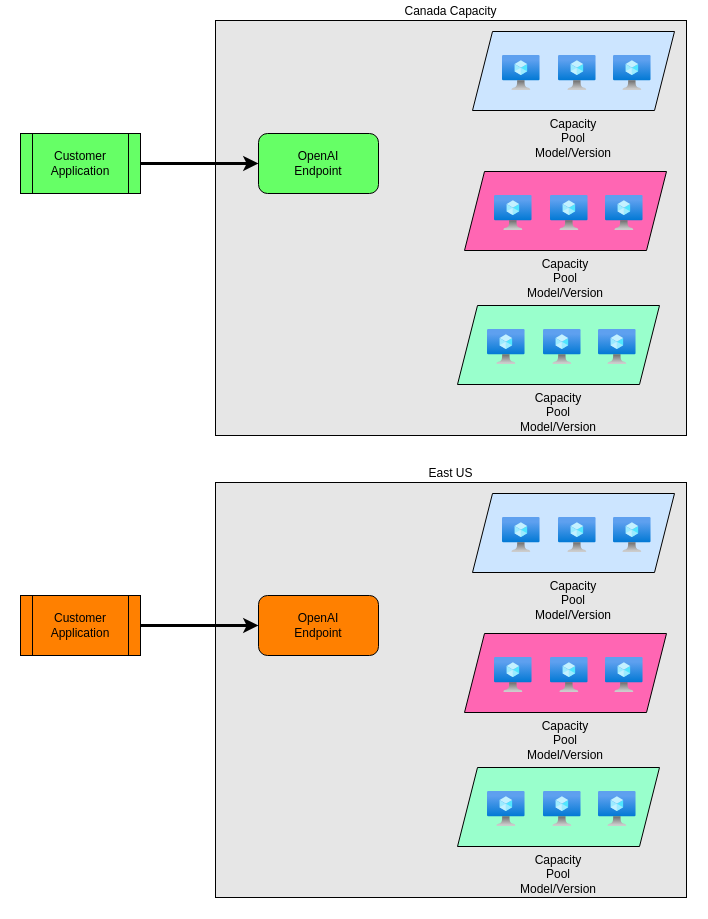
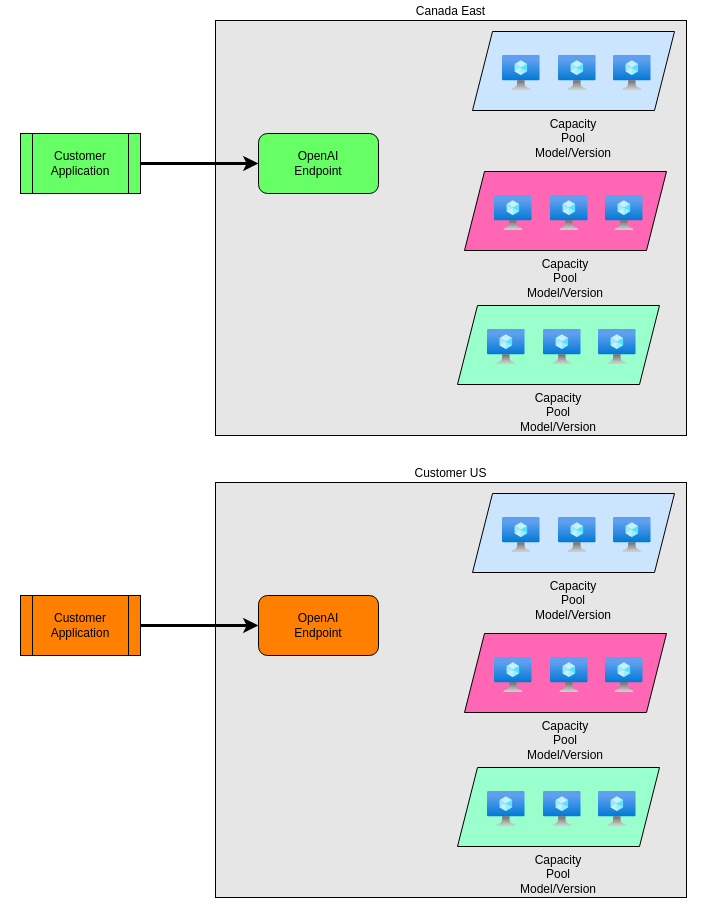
- <mxCell id="2" value="Canada Capacity" style="rounded=0;whiteSpace=wrap;html=1;fillColor=#E6E6E6;strokeColor=#000000;labelPosition=center;verticalLabelPosition=top;align=center;verticalAlign=bottom;fontColor=#000000;" parent="1" vertex="1"><mxGeometry x="215" y="20" width="471" height="415" as="geometry" /></mxCell>
+ <mxCell id="2" value="Canada East" style="rounded=0;whiteSpace=wrap;html=1;fillColor=#E6E6E6;strokeColor=#000000;labelPosition=center;verticalLabelPosition=top;align=center;verticalAlign=bottom;fontColor=#000000;" parent="1" vertex="1"><mxGeometry x="215" y="20" width="471" height="415" as="geometry" /></mxCell>
- <mxCell id="18" value="East US" style="rounded=0;whiteSpace=wrap;html=1;fillColor=#E6E6E6;strokeColor=#000000;labelPosition=center;verticalLabelPosition=top;align=center;verticalAlign=bottom;fontColor=#000000;" vertex="1" parent="1"><mxGeometry x="215" y="482" width="471" height="415" as="geometry" /></mxCell>
+ <mxCell id="18" value="Customer US" style="rounded=0;whiteSpace=wrap;html=1;fillColor=#E6E6E6;strokeColor=#000000;labelPosition=center;verticalLabelPosition=top;align=center;verticalAlign=bottom;fontColor=#000000;" vertex="1" parent="1"><mxGeometry x="215" y="482" width="471" height="415" as="geometry" /></mxCell>
